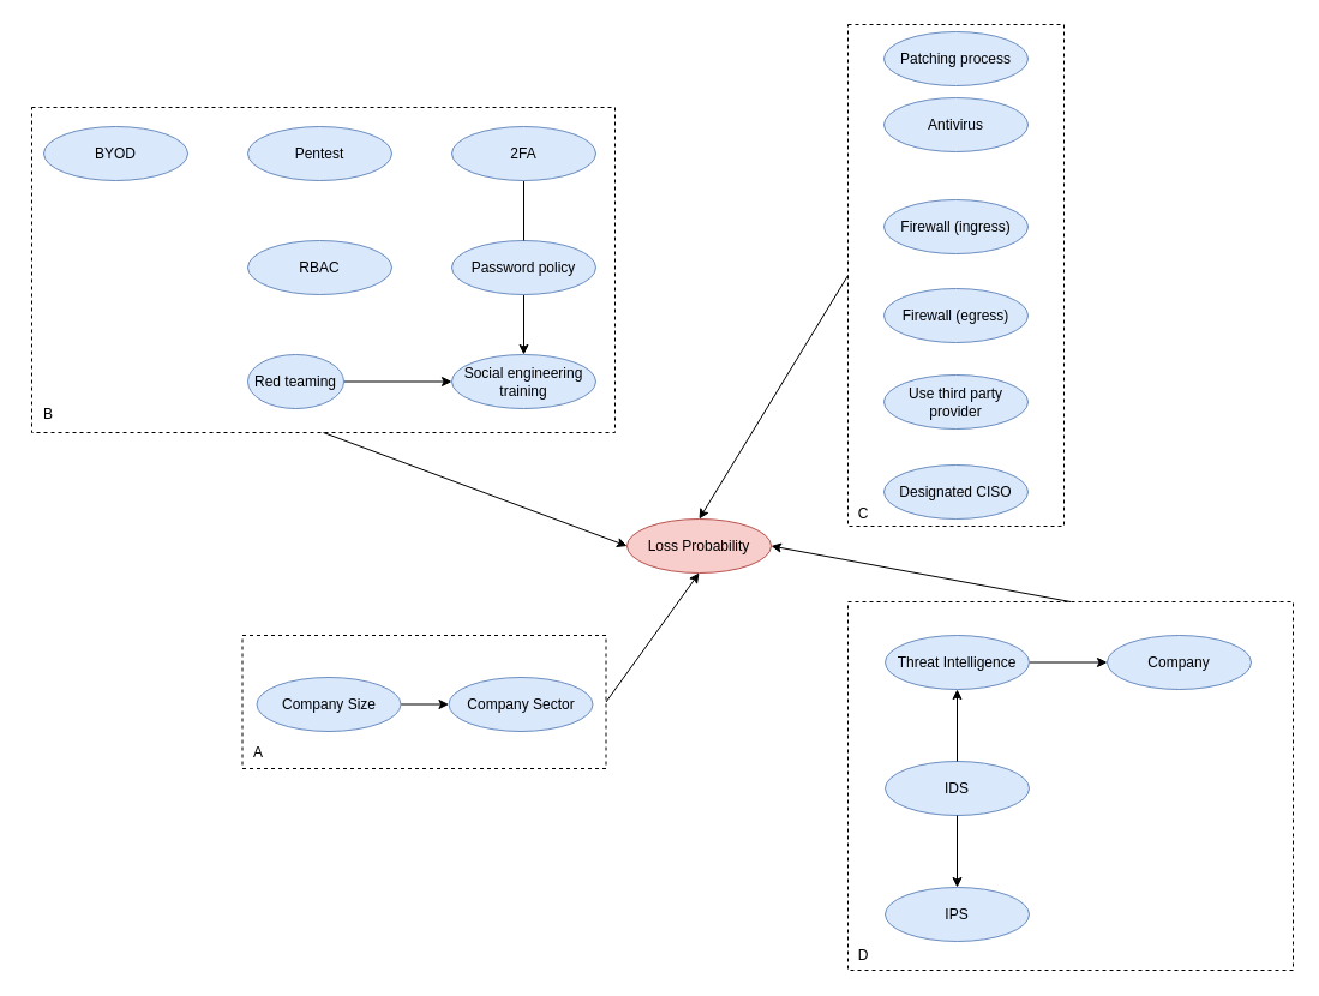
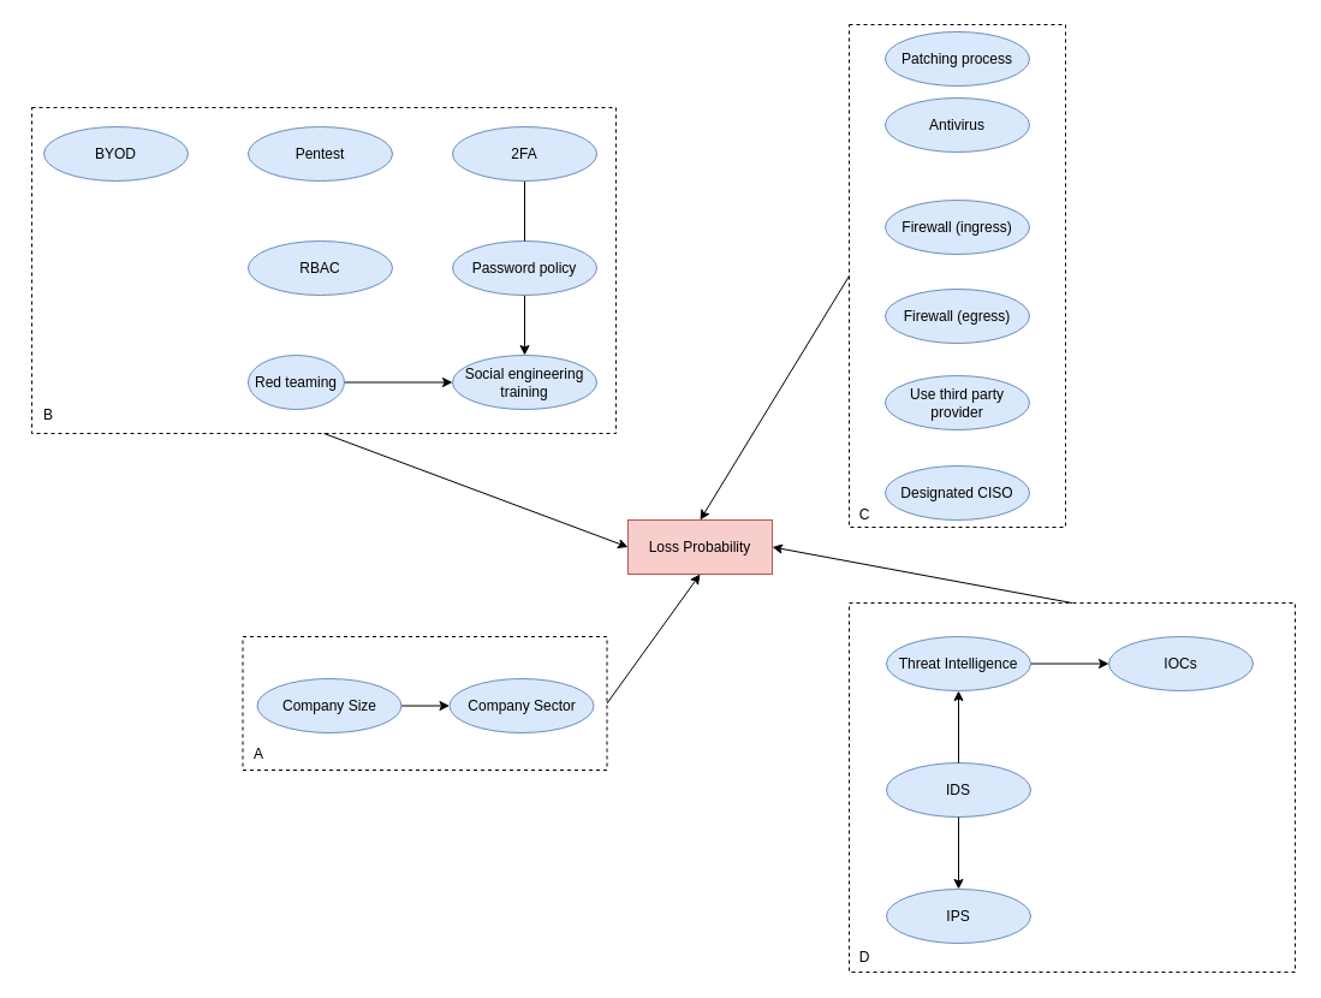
- <mxCell id="4" value="Loss Probability" style="ellipse;whiteSpace=wrap;html=1;fillColor=#f8cecc;strokeColor=#b85450;" parent="1" vertex="1"><mxGeometry x="522" y="432" width="120" height="45" as="geometry" /></mxCell>
+ <mxCell id="4" value="Loss Probability" style="whiteSpace=wrap;html=1;fillColor=#f8cecc;strokeColor=#b85450;rounded=0;" parent="1" vertex="1"><mxGeometry x="522" y="432" width="120" height="45" as="geometry" /></mxCell>
- <mxCell id="35" value="Company" style="ellipse;whiteSpace=wrap;html=1;fillColor=#dae8fc;strokeColor=#6c8ebf;" parent="1" vertex="1"><mxGeometry x="922" y="529" width="120" height="45" as="geometry" /></mxCell>
+ <mxCell id="35" value="IOCs" style="ellipse;whiteSpace=wrap;html=1;fillColor=#dae8fc;strokeColor=#6c8ebf;" parent="1" vertex="1"><mxGeometry x="922" y="529" width="120" height="45" as="geometry" /></mxCell>
